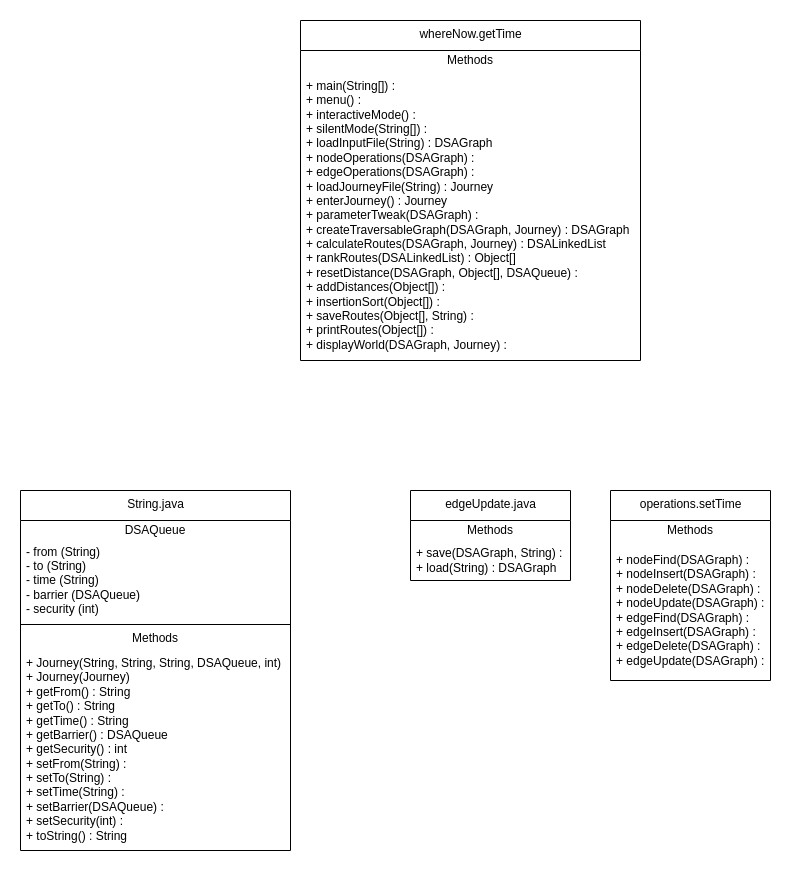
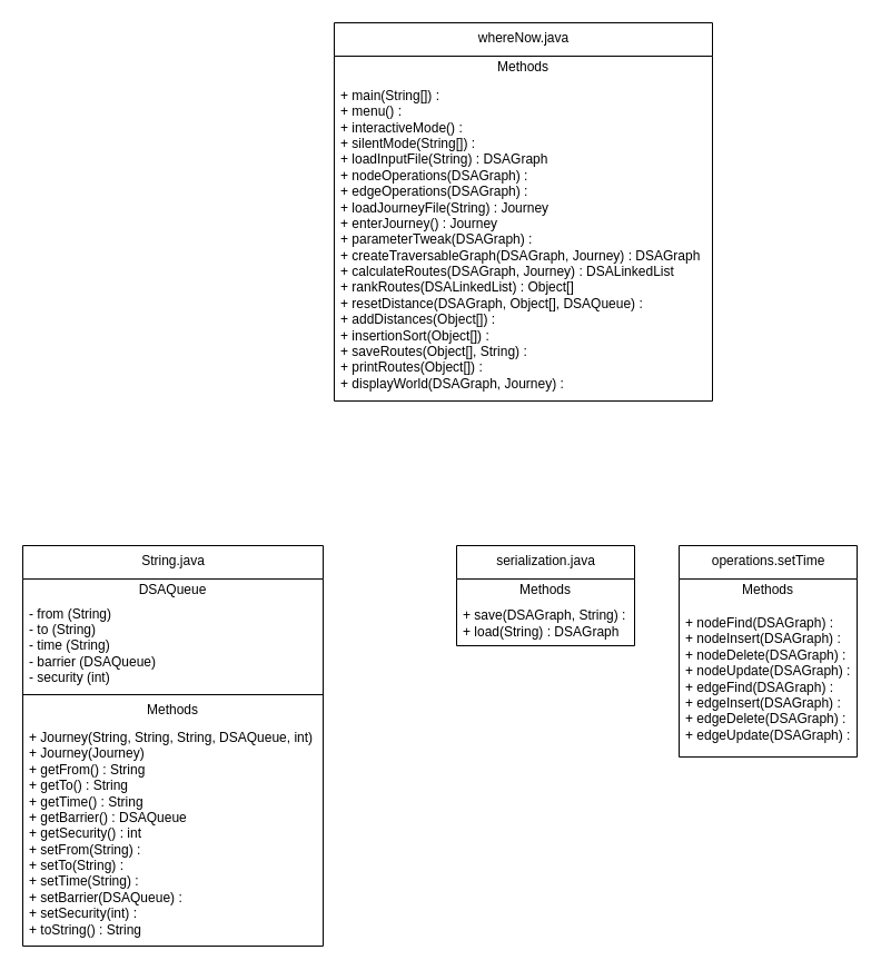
- <mxCell id="2" value="whereNow.getTime" style="swimlane;fontStyle=0;align=center;verticalAlign=top;childLayout=stackLayout;horizontal=1;startSize=30;horizontalStack=0;resizeParent=1;resizeParentMax=0;resizeLast=0;collapsible=0;marginBottom=0;html=1;" vertex="1" parent="1"><mxGeometry x="300" y="20" width="340" height="340" as="geometry" /></mxCell>
+ <mxCell id="2" value="whereNow.java" style="swimlane;fontStyle=0;align=center;verticalAlign=top;childLayout=stackLayout;horizontal=1;startSize=30;horizontalStack=0;resizeParent=1;resizeParentMax=0;resizeLast=0;collapsible=0;marginBottom=0;html=1;" vertex="1" parent="1"><mxGeometry x="300" y="20" width="340" height="340" as="geometry" /></mxCell>
- <mxCell id="5" value="edgeUpdate.java" style="swimlane;fontStyle=0;align=center;verticalAlign=top;childLayout=stackLayout;horizontal=1;startSize=30;horizontalStack=0;resizeParent=1;resizeParentMax=0;resizeLast=0;collapsible=0;marginBottom=0;html=1;" vertex="1" parent="1"><mxGeometry x="410" y="490" width="160" height="90" as="geometry" /></mxCell>
+ <mxCell id="5" value="serialization.java" style="swimlane;fontStyle=0;align=center;verticalAlign=top;childLayout=stackLayout;horizontal=1;startSize=30;horizontalStack=0;resizeParent=1;resizeParentMax=0;resizeLast=0;collapsible=0;marginBottom=0;html=1;" vertex="1" parent="1"><mxGeometry x="410" y="490" width="160" height="90" as="geometry" /></mxCell>
